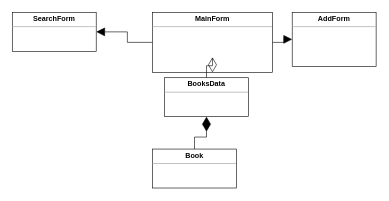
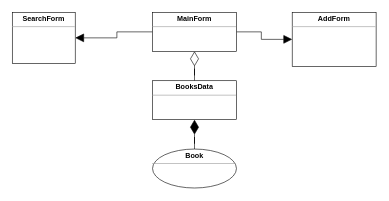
- <mxCell id="5" value="&lt;p style=&quot;margin: 0px ; margin-top: 4px ; text-align: center&quot;&gt;&lt;b&gt;SearchForm&lt;/b&gt;&lt;/p&gt;&lt;hr size=&quot;1&quot;&gt;&lt;p style=&quot;margin: 0px ; margin-left: 4px&quot;&gt;&lt;br&gt;&lt;/p&gt;" style="verticalAlign=top;align=left;overflow=fill;fontSize=12;fontFamily=Helvetica;html=1;" vertex="1" parent="1"><mxGeometry x="20" y="20" width="140" height="65" as="geometry" /></mxCell>
+ <mxCell id="5" value="&lt;p style=&quot;margin: 0px ; margin-top: 4px ; text-align: center&quot;&gt;&lt;b&gt;SearchForm&lt;/b&gt;&lt;/p&gt;&lt;hr size=&quot;1&quot;&gt;&lt;p style=&quot;margin: 0px ; margin-left: 4px&quot;&gt;&lt;br&gt;&lt;/p&gt;" style="verticalAlign=top;align=left;overflow=fill;fontSize=12;fontFamily=Helvetica;html=1;" vertex="1" parent="1"><mxGeometry x="20" y="20" width="105" height="85" as="geometry" /></mxCell>
- <mxCell id="4" value="&lt;p style=&quot;margin: 0px ; margin-top: 4px ; text-align: center&quot;&gt;&lt;b&gt;MainForm&lt;/b&gt;&lt;/p&gt;&lt;hr size=&quot;1&quot;&gt;&lt;p style=&quot;margin: 0px ; margin-left: 4px&quot;&gt;&lt;br&gt;&lt;/p&gt;" style="verticalAlign=top;align=left;overflow=fill;fontSize=12;fontFamily=Helvetica;html=1;" vertex="1" parent="1"><mxGeometry x="254" y="20" width="200" height="100" as="geometry" /></mxCell>
+ <mxCell id="4" value="&lt;p style=&quot;margin: 0px ; margin-top: 4px ; text-align: center&quot;&gt;&lt;b&gt;MainForm&lt;/b&gt;&lt;/p&gt;&lt;hr size=&quot;1&quot;&gt;&lt;p style=&quot;margin: 0px ; margin-left: 4px&quot;&gt;&lt;br&gt;&lt;/p&gt;" style="verticalAlign=top;align=left;overflow=fill;fontSize=12;fontFamily=Helvetica;html=1;" vertex="1" parent="1"><mxGeometry x="254" y="20" width="140" height="65" as="geometry" /></mxCell>
- <mxCell id="8" value="&lt;p style=&quot;margin: 0px ; margin-top: 4px ; text-align: center&quot;&gt;&lt;b&gt;BooksData&lt;/b&gt;&lt;/p&gt;&lt;hr size=&quot;1&quot;&gt;&lt;p style=&quot;margin: 0px ; margin-left: 4px&quot;&gt;&lt;br&gt;&lt;/p&gt;" style="verticalAlign=top;align=left;overflow=fill;fontSize=12;fontFamily=Helvetica;html=1;" vertex="1" parent="1"><mxGeometry x="274" y="129" width="140" height="65" as="geometry" /></mxCell>
+ <mxCell id="8" value="&lt;p style=&quot;margin: 0px ; margin-top: 4px ; text-align: center&quot;&gt;&lt;b&gt;BooksData&lt;/b&gt;&lt;/p&gt;&lt;hr size=&quot;1&quot;&gt;&lt;p style=&quot;margin: 0px ; margin-left: 4px&quot;&gt;&lt;br&gt;&lt;/p&gt;" style="verticalAlign=top;align=left;overflow=fill;fontSize=12;fontFamily=Helvetica;html=1;" vertex="1" parent="1"><mxGeometry x="254" y="134" width="140" height="65" as="geometry" /></mxCell>
- <mxCell id="10" value="&lt;p style=&quot;margin: 0px ; margin-top: 4px ; text-align: center&quot;&gt;&lt;b&gt;Book&lt;/b&gt;&lt;/p&gt;&lt;hr size=&quot;1&quot;&gt;&lt;p style=&quot;margin: 0px ; margin-left: 4px&quot;&gt;&lt;br&gt;&lt;/p&gt;" style="verticalAlign=top;align=left;overflow=fill;fontSize=12;fontFamily=Helvetica;html=1;" vertex="1" parent="1"><mxGeometry x="254" y="248" width="140" height="65" as="geometry" /></mxCell>
+ <mxCell id="10" value="&lt;p style=&quot;margin: 0px ; margin-top: 4px ; text-align: center&quot;&gt;&lt;b&gt;Book&lt;/b&gt;&lt;/p&gt;&lt;hr size=&quot;1&quot;&gt;&lt;p style=&quot;margin: 0px ; margin-left: 4px&quot;&gt;&lt;br&gt;&lt;/p&gt;" style="ellipse;verticalAlign=top;align=left;overflow=fill;fontSize=12;fontFamily=Helvetica;html=1;" vertex="1" parent="1"><mxGeometry x="254" y="248" width="140" height="65" as="geometry" /></mxCell>
